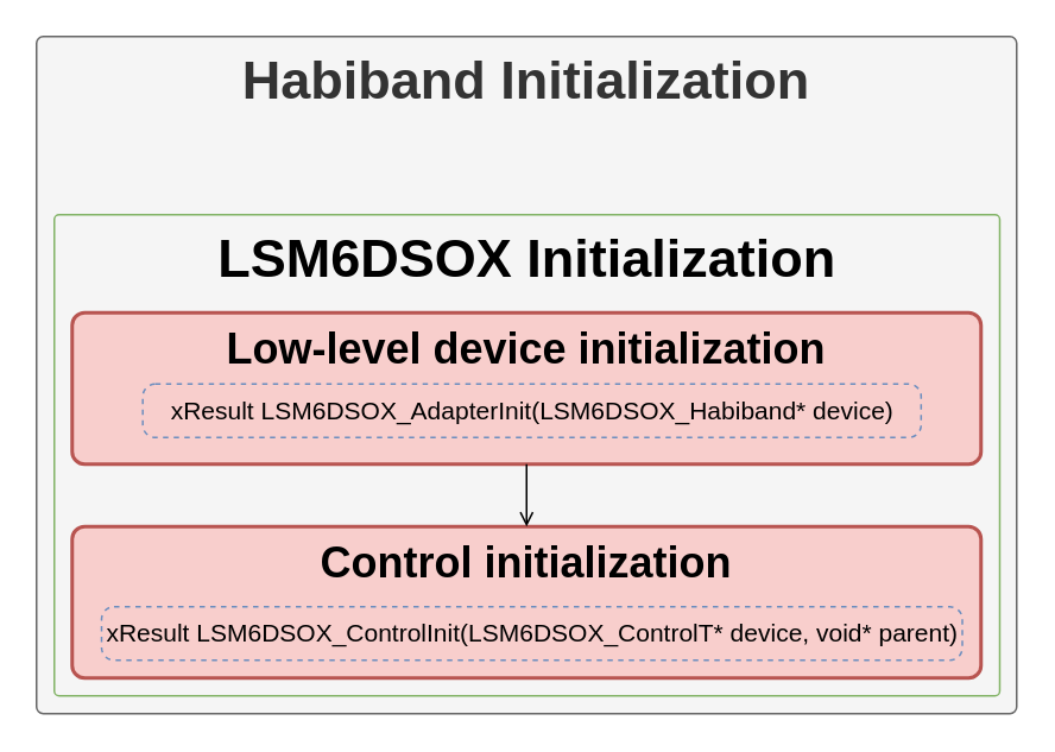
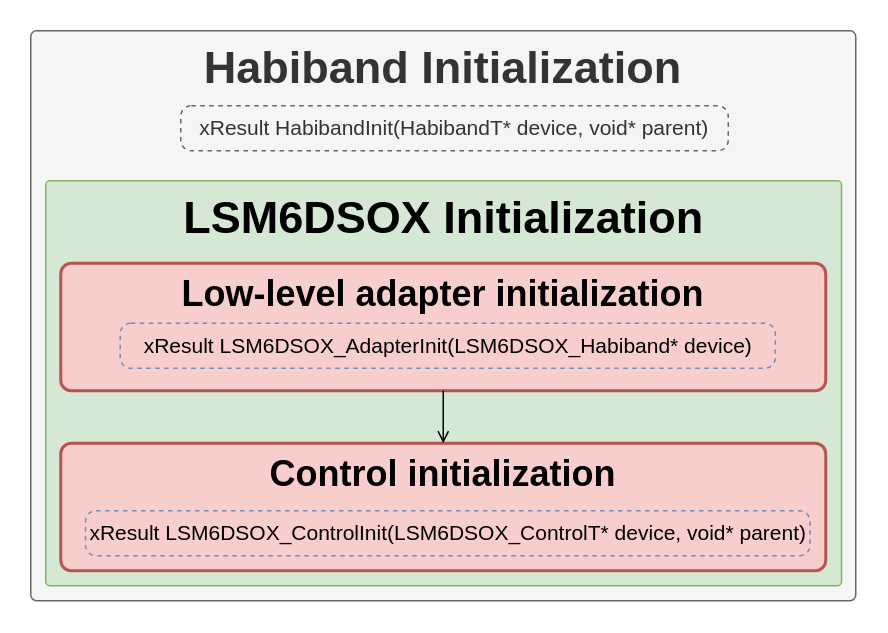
+ <mxCell id="8" value="xResult HabibandInit(HabibandT* device, void* parent)" style="rounded=1;whiteSpace=wrap;absoluteArcSize=1;arcSize=14;strokeWidth=1;fontSize=14;verticalAlign=middle;fontStyle=0;dashed=1;strokeColor=#666666;fontColor=#333333;fillColor=none;" parent="1" vertex="1"><mxGeometry x="120" y="70" width="365" height="30" as="geometry" /></mxCell>
- <mxCell id="3" value="LSM6DSOX Initialization" style="rounded=1;whiteSpace=wrap;arcSize=1;verticalAlign=top;fontSize=30;fontStyle=1;fillColor=#f5f5f5;strokeColor=#82b366;" parent="1" vertex="1"><mxGeometry x="30" y="120" width="530.5" height="270" as="geometry" /></mxCell>
+ <mxCell id="3" value="LSM6DSOX Initialization" style="rounded=1;whiteSpace=wrap;arcSize=1;verticalAlign=top;fontSize=30;fontStyle=1;fillColor=#d5e8d4;strokeColor=#82b366;" parent="1" vertex="1"><mxGeometry x="30" y="120" width="530.5" height="270" as="geometry" /></mxCell>
- <mxCell id="4" value="Low-level device initialization&#10;&#10;" style="rounded=1;whiteSpace=wrap;absoluteArcSize=1;arcSize=14;strokeWidth=2;fontSize=24;fillColor=#f8cecc;strokeColor=#b85450;verticalAlign=top;fontStyle=1;" parent="1" vertex="1"><mxGeometry x="40" y="175" width="510" height="85" as="geometry" /></mxCell>
+ <mxCell id="4" value="Low-level adapter initialization&#10;&#10;" style="rounded=1;whiteSpace=wrap;absoluteArcSize=1;arcSize=14;strokeWidth=2;fontSize=24;fillColor=#f8cecc;strokeColor=#b85450;verticalAlign=top;fontStyle=1;" parent="1" vertex="1"><mxGeometry x="40" y="175" width="510" height="85" as="geometry" /></mxCell>
